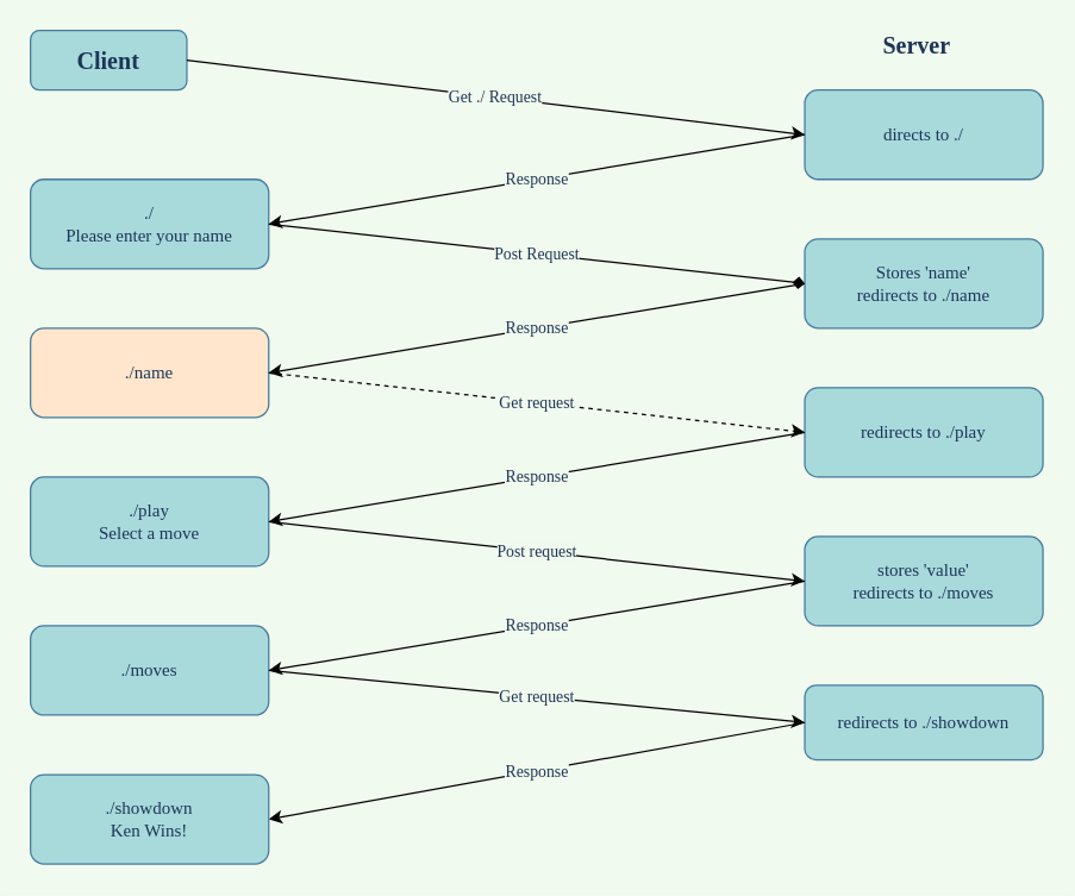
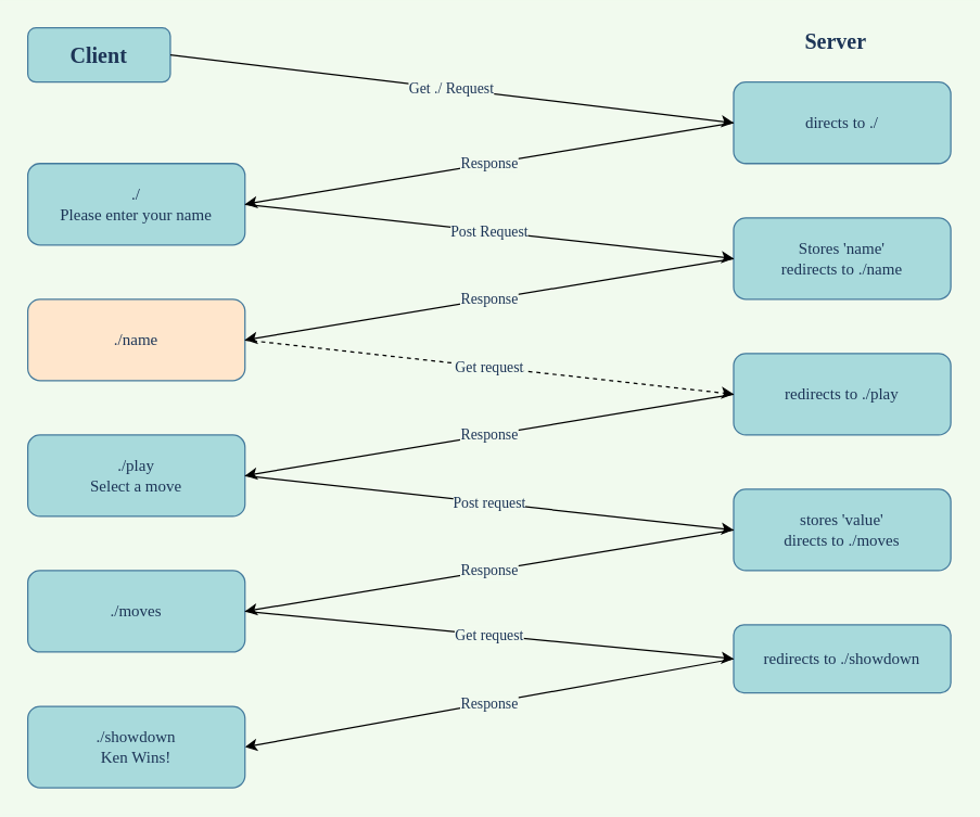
- <mxCell id="7" value="Post Request" style="endArrow=diamond;html=1;rounded=0;fontFamily=Comic Sans MS;entryX=0;entryY=0.5;entryDx=0;entryDy=0;fontColor=#1D3557;labelBackgroundColor=#F1FAEE;exitX=1;exitY=0.5;exitDx=0;exitDy=0;" edge="1" parent="1" source="6" target="8"><mxGeometry width="50" height="50" relative="1" as="geometry"><mxPoint x="400" y="220" as="sourcePoint" /><mxPoint x="420" y="390" as="targetPoint" /></mxGeometry></mxCell>
+ <mxCell id="7" value="Post Request" style="endArrow=classic;html=1;rounded=0;fontFamily=Comic Sans MS;entryX=0;entryY=0.5;entryDx=0;entryDy=0;fontColor=#1D3557;labelBackgroundColor=#F1FAEE;exitX=1;exitY=0.5;exitDx=0;exitDy=0;" edge="1" parent="1" source="6" target="8"><mxGeometry width="50" height="50" relative="1" as="geometry"><mxPoint x="400" y="220" as="sourcePoint" /><mxPoint x="420" y="390" as="targetPoint" /></mxGeometry></mxCell>
- <mxCell id="16" value="stores 'value'&lt;br&gt;redirects to ./moves" style="rounded=1;whiteSpace=wrap;html=1;fontFamily=Comic Sans MS;fillColor=#A8DADC;strokeColor=#457B9D;fontColor=#1D3557;" vertex="1" parent="1"><mxGeometry x="540" y="360" width="160" height="60" as="geometry" /></mxCell>
+ <mxCell id="16" value="stores 'value'&lt;br&gt;directs to ./moves" style="rounded=1;whiteSpace=wrap;html=1;fontFamily=Comic Sans MS;fillColor=#A8DADC;strokeColor=#457B9D;fontColor=#1D3557;" vertex="1" parent="1"><mxGeometry x="540" y="360" width="160" height="60" as="geometry" /></mxCell>
